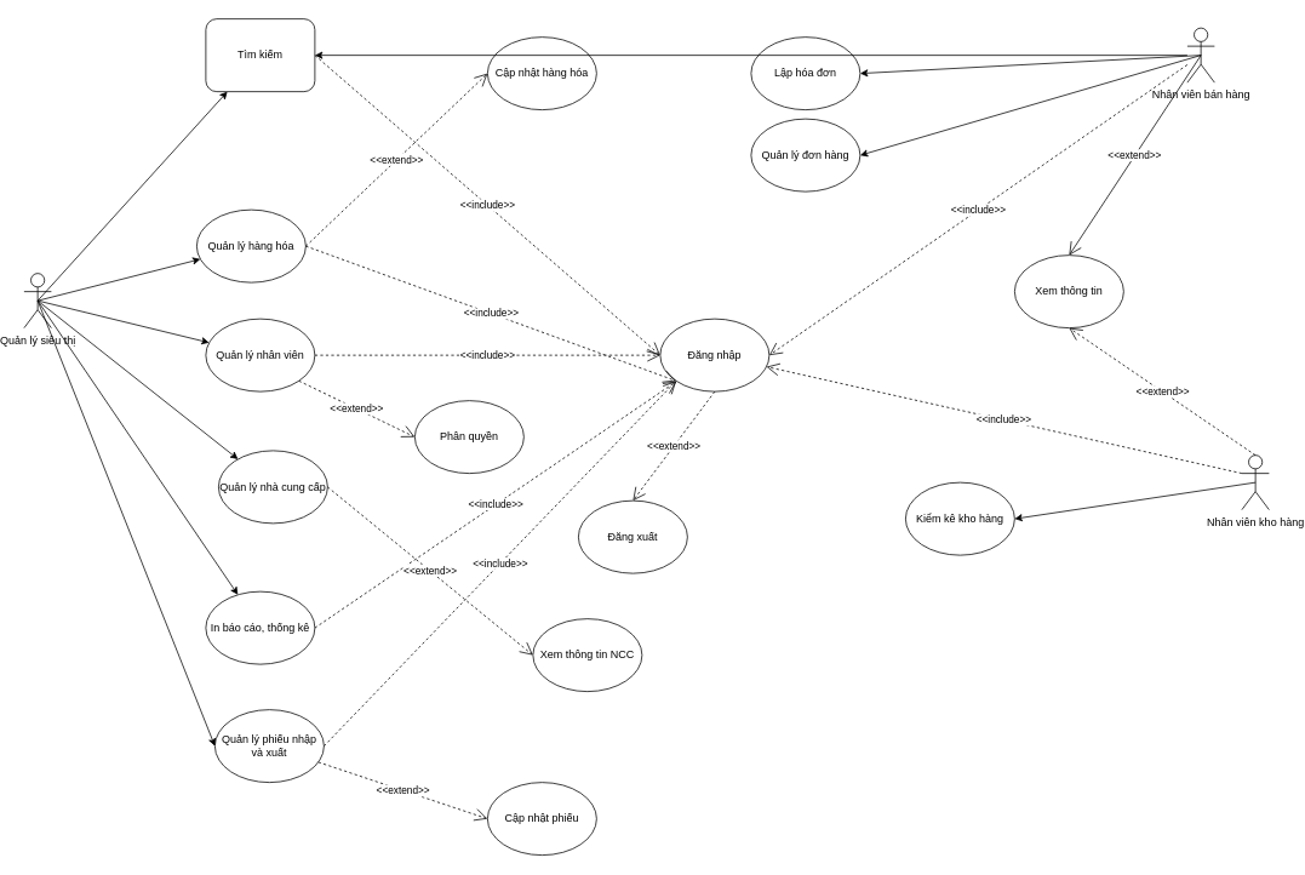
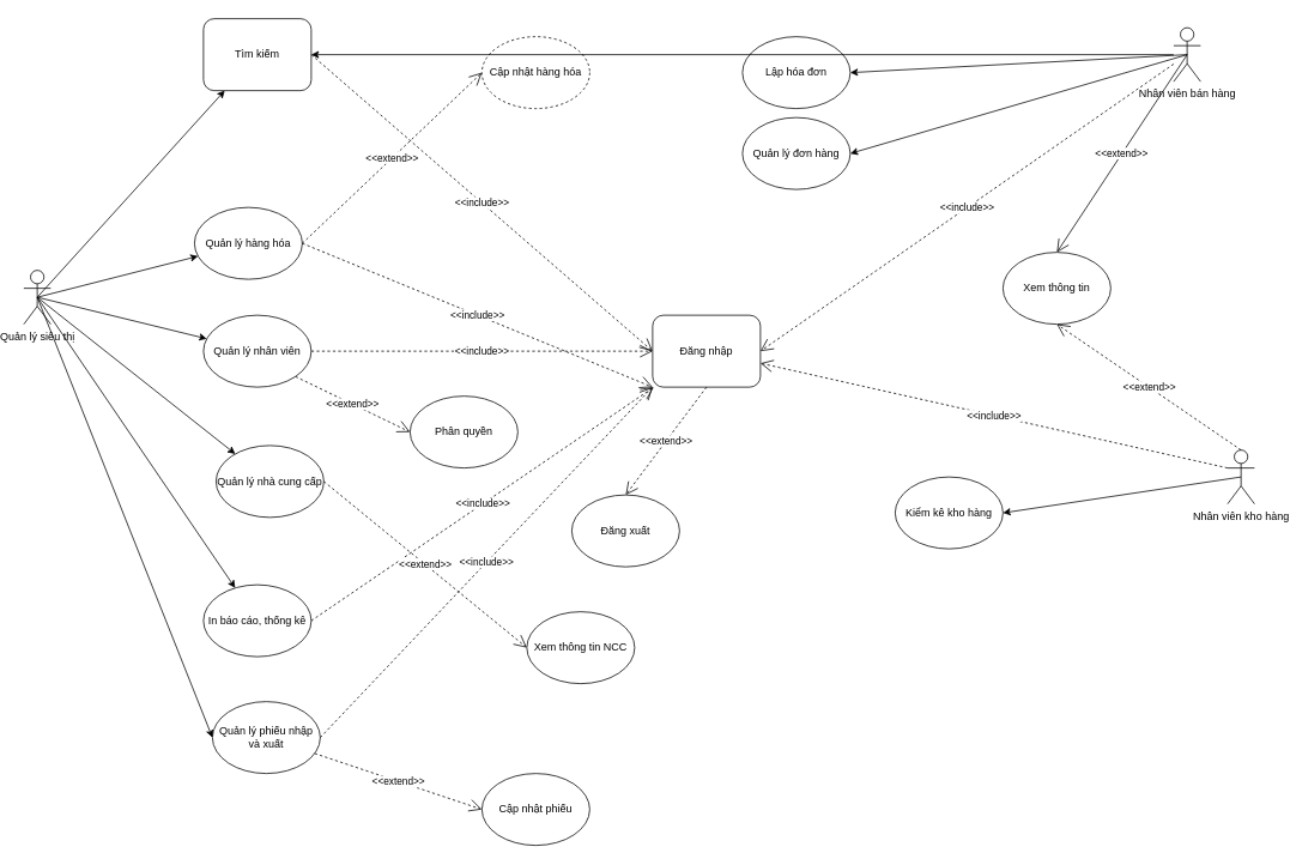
- <mxCell id="21" value="Cập nhật hàng hóa" style="ellipse;whiteSpace=wrap;html=1;" vertex="1" parent="1"><mxGeometry x="530" y="40" width="120" height="80" as="geometry" /></mxCell>
+ <mxCell id="21" value="Cập nhật hàng hóa" style="ellipse;whiteSpace=wrap;html=1;dashed=1;" vertex="1" parent="1"><mxGeometry x="530" y="40" width="120" height="80" as="geometry" /></mxCell>
- <mxCell id="12" value="Đăng nhập" style="ellipse;whiteSpace=wrap;html=1;" vertex="1" parent="1"><mxGeometry x="720" y="350" width="120" height="80" as="geometry" /></mxCell>
+ <mxCell id="12" value="Đăng nhập" style="whiteSpace=wrap;html=1;rounded=1;" vertex="1" parent="1"><mxGeometry x="720" y="350" width="120" height="80" as="geometry" /></mxCell>
